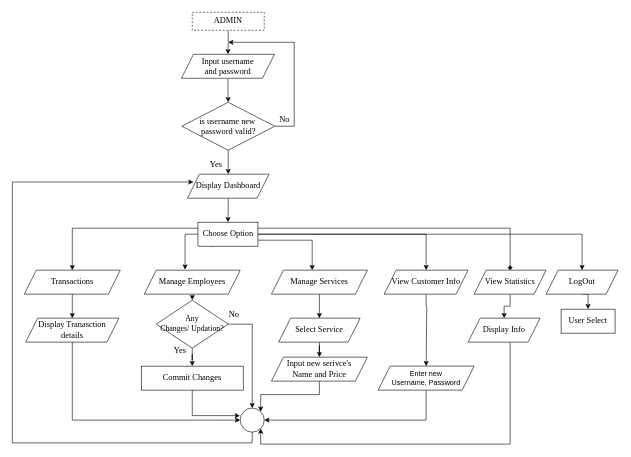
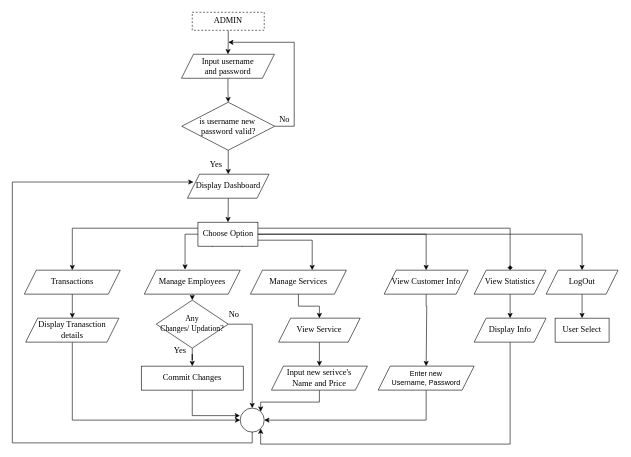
- <mxCell id="24" value="Manage Services" style="shape=parallelogram;perimeter=parallelogramPerimeter;whiteSpace=wrap;html=1;fixedSize=1;strokeWidth=1;fontSize=14;fontStyle=0;fontFamily=Times New Roman;horizontal=1;" parent="1" vertex="1"><mxGeometry x="452" y="450" width="160" height="40" as="geometry" /></mxCell>
+ <mxCell id="24" value="Manage Services" style="shape=parallelogram;perimeter=parallelogramPerimeter;whiteSpace=wrap;html=1;fixedSize=1;strokeWidth=1;fontSize=14;fontStyle=0;fontFamily=Times New Roman;horizontal=1;" parent="1" vertex="1"><mxGeometry x="417" y="450" width="160" height="40" as="geometry" /></mxCell>
- <mxCell id="51" value="User Select" style="whiteSpace=wrap;html=1;strokeWidth=1;fontSize=14;fontStyle=0;fontFamily=Times New Roman;horizontal=1;" vertex="1" parent="1"><mxGeometry x="935" y="515" width="90" height="40" as="geometry" /></mxCell>
+ <mxCell id="51" value="User Select" style="whiteSpace=wrap;html=1;strokeWidth=1;fontSize=14;fontStyle=0;fontFamily=Times New Roman;horizontal=1;" vertex="1" parent="1"><mxGeometry x="925" y="530" width="90" height="40" as="geometry" /></mxCell>
- <mxCell id="38" value="Select Service" style="shape=parallelogram;perimeter=parallelogramPerimeter;whiteSpace=wrap;html=1;fixedSize=1;strokeWidth=1;fontSize=14;fontStyle=0;fontFamily=Times New Roman;horizontal=1;" parent="1" vertex="1"><mxGeometry x="464" y="530" width="136" height="40" as="geometry" /></mxCell>
+ <mxCell id="38" value="View Service" style="shape=parallelogram;perimeter=parallelogramPerimeter;whiteSpace=wrap;html=1;fixedSize=1;strokeWidth=1;fontSize=14;fontStyle=0;fontFamily=Times New Roman;horizontal=1;" parent="1" vertex="1"><mxGeometry x="464" y="530" width="136" height="40" as="geometry" /></mxCell>
- <mxCell id="48" value="Display Info" style="shape=parallelogram;perimeter=parallelogramPerimeter;whiteSpace=wrap;html=1;fixedSize=1;strokeWidth=1;fontSize=14;fontStyle=0;fontFamily=Times New Roman;horizontal=1;" vertex="1" parent="1"><mxGeometry x="780" y="530" width="120" height="40" as="geometry" /></mxCell>
+ <mxCell id="48" value="Display Info" style="shape=parallelogram;perimeter=parallelogramPerimeter;whiteSpace=wrap;html=1;fixedSize=1;strokeWidth=1;fontSize=14;fontStyle=0;fontFamily=Times New Roman;horizontal=1;" vertex="1" parent="1"><mxGeometry x="790" y="530" width="120" height="40" as="geometry" /></mxCell>
- <mxCell id="40" value="Input new serivce's&lt;br&gt;Name and Price" style="shape=parallelogram;perimeter=parallelogramPerimeter;whiteSpace=wrap;html=1;fixedSize=1;strokeWidth=1;fontSize=14;fontStyle=0;fontFamily=Times New Roman;horizontal=1;" parent="1" vertex="1"><mxGeometry x="452" y="595" width="160" height="40" as="geometry" /></mxCell>
+ <mxCell id="40" value="Input new serivce's&lt;br&gt;Name and Price" style="shape=parallelogram;perimeter=parallelogramPerimeter;whiteSpace=wrap;html=1;fixedSize=1;strokeWidth=1;fontSize=14;fontStyle=0;fontFamily=Times New Roman;horizontal=1;" parent="1" vertex="1"><mxGeometry x="452" y="610" width="160" height="40" as="geometry" /></mxCell>
